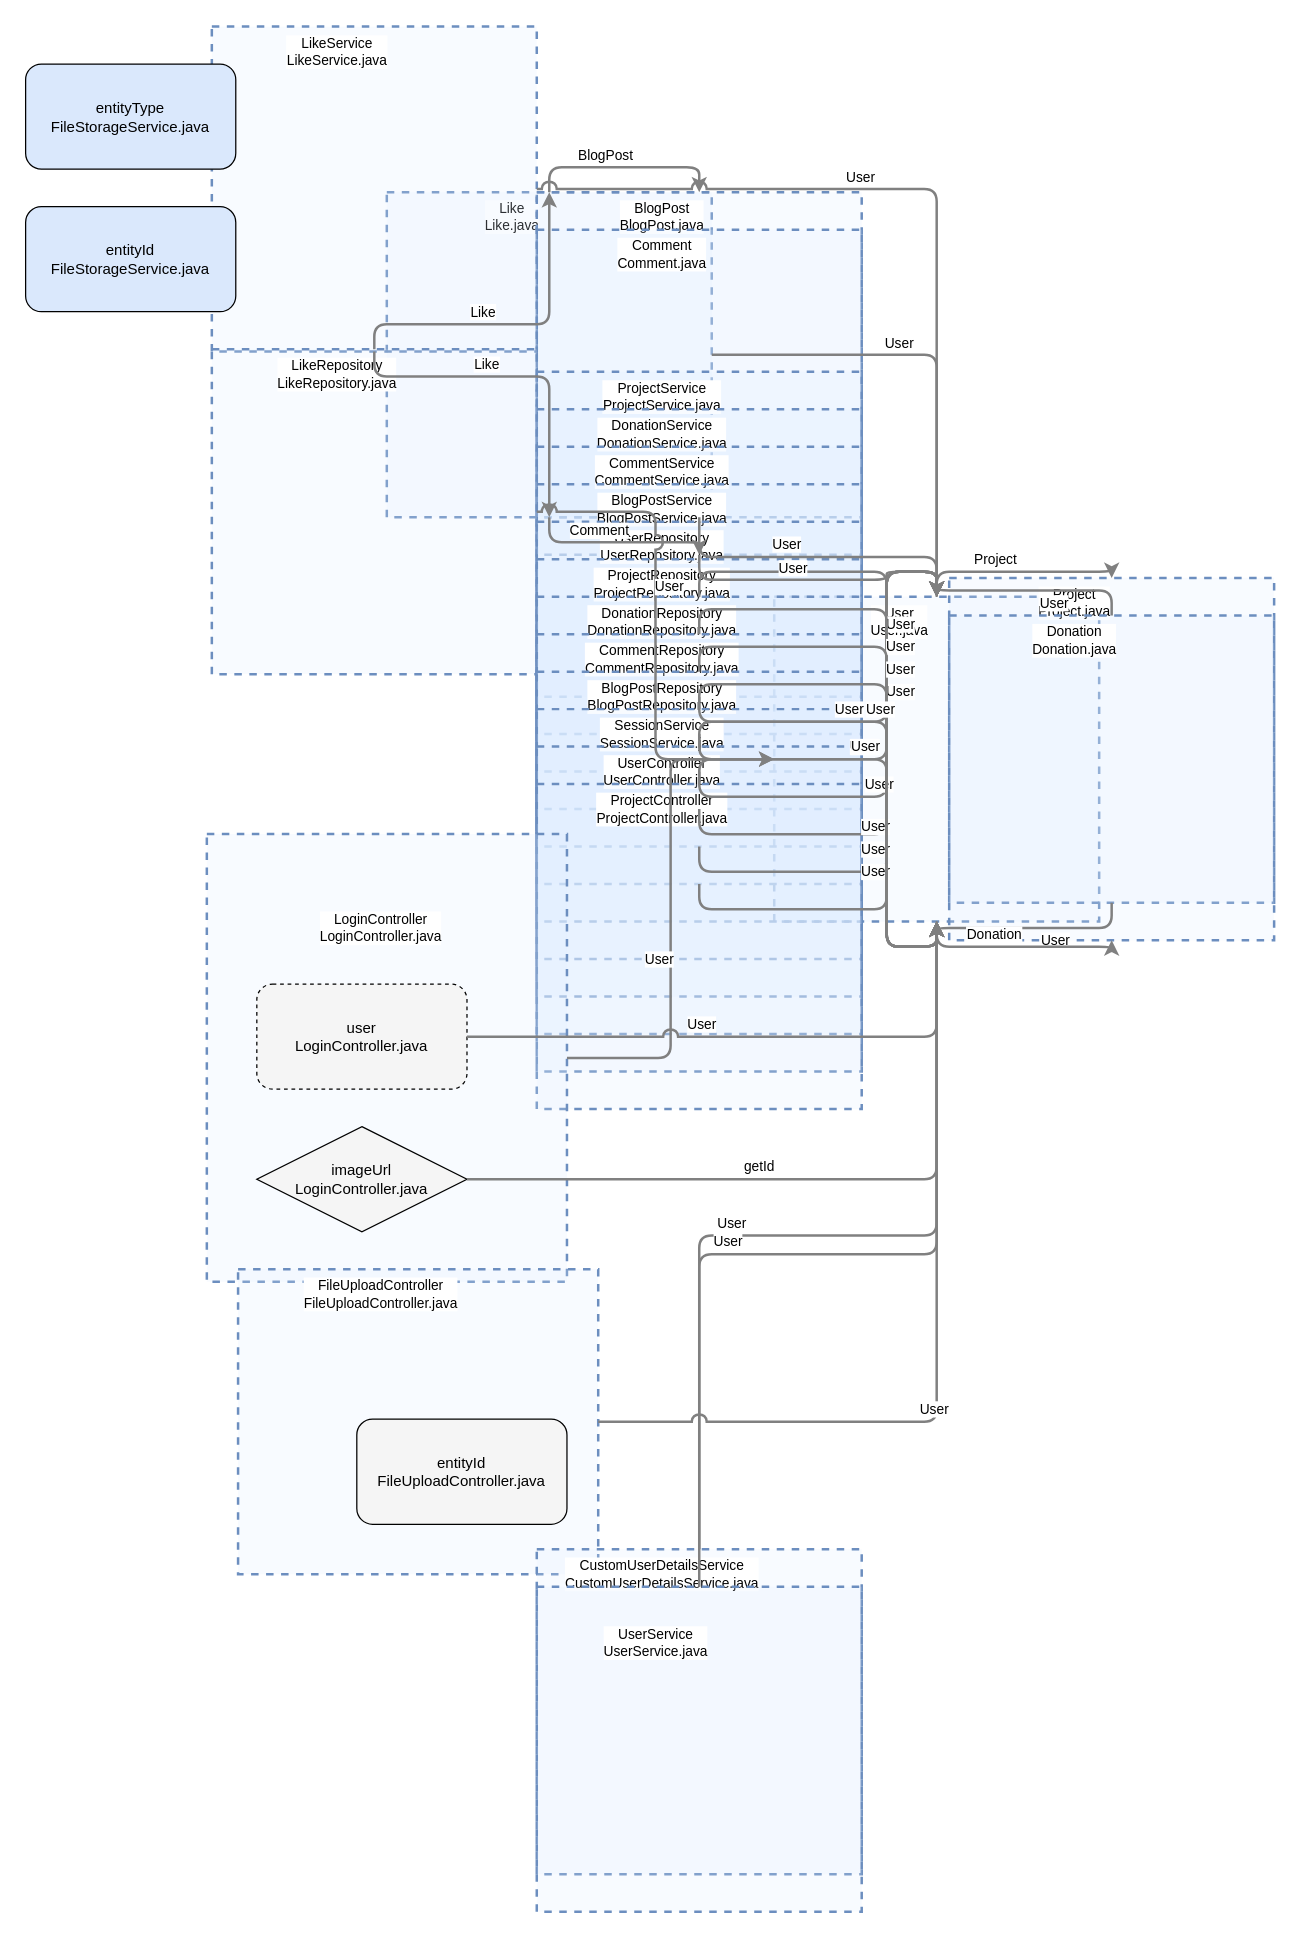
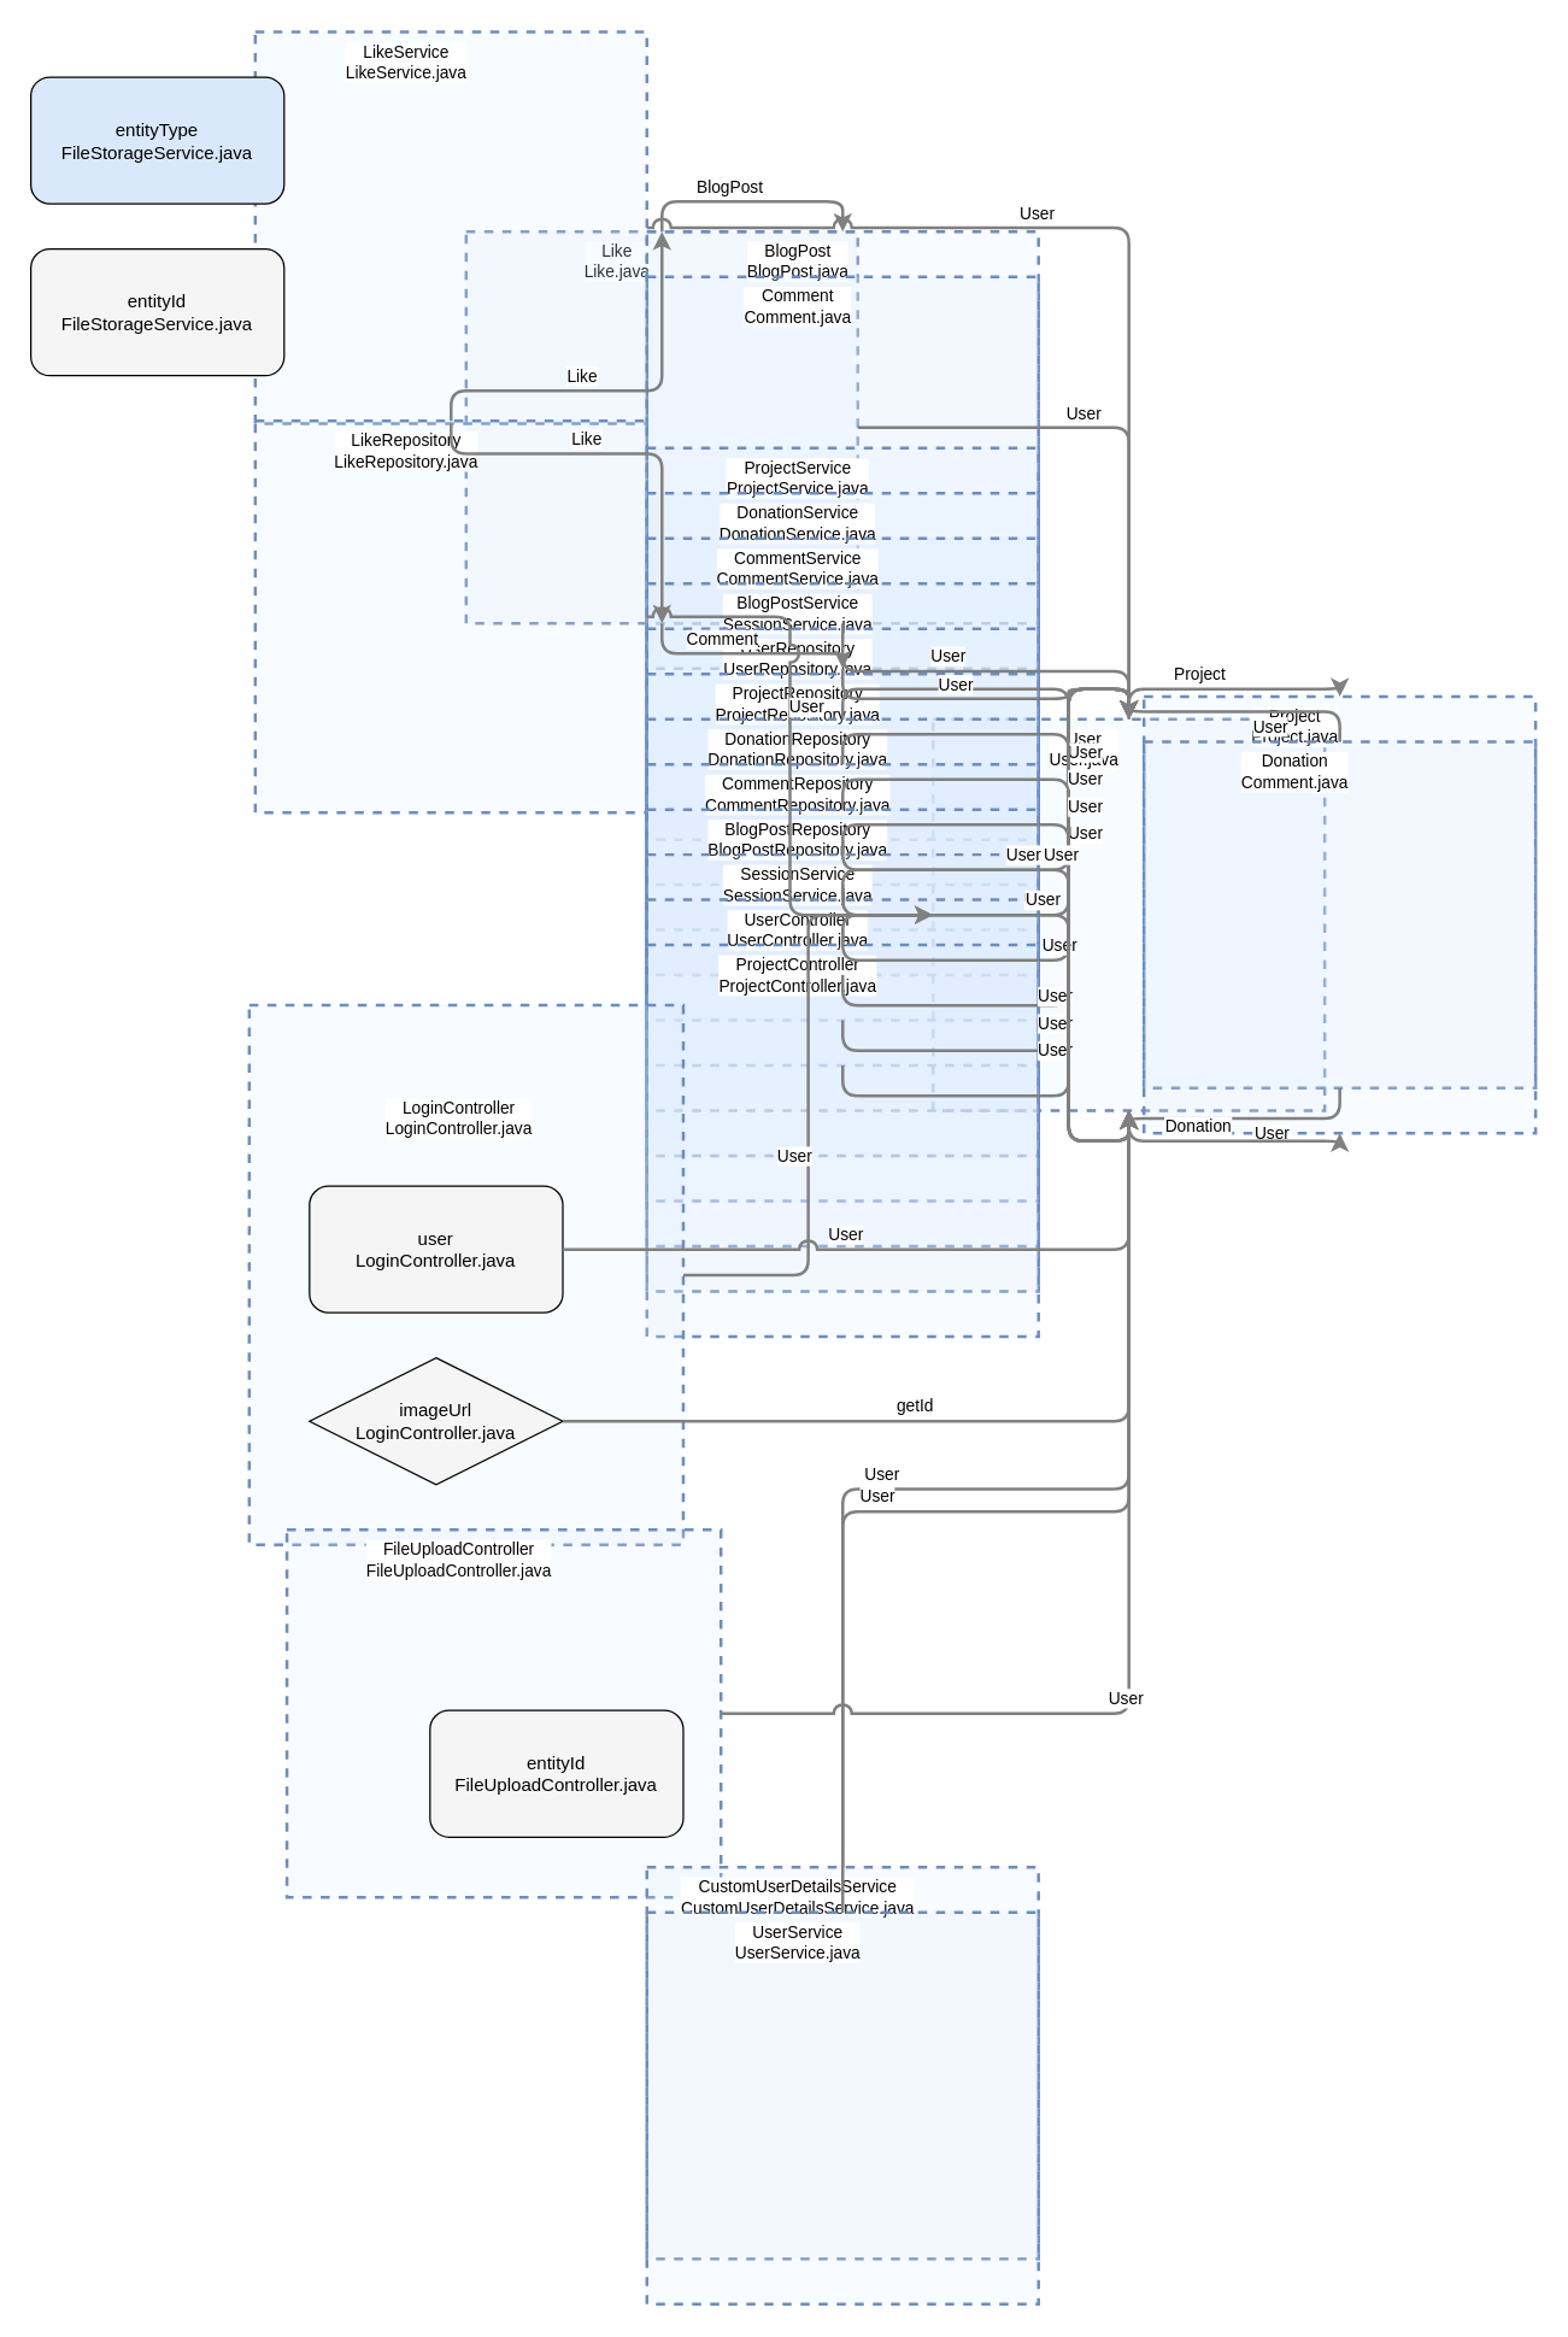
- <mxCell id="51" value="entityId&lt;br&gt;FileStorageService.java" style="rounded=1;whiteSpace=wrap;html=1;fillColor=#dae8fc;" vertex="1" parent="1"><mxGeometry x="20" y="164.579" width="168.158" height="84.079" as="geometry" /></mxCell>
+ <mxCell id="51" value="entityId&lt;br&gt;FileStorageService.java" style="rounded=1;whiteSpace=wrap;html=1;fillColor=#f5f5f5" vertex="1" parent="1"><mxGeometry x="20" y="164.579" width="168.158" height="84.079" as="geometry" /></mxCell>
- <mxCell id="23" value="BlogPostService&lt;br&gt;BlogPostService.java" style="edgeLabel;html=1;align=center;verticalAlign=middle;resizable=0;labelBackgroundColor=white;spacing=5" vertex="1" parent="1"><mxGeometry x="437" y="394.658" width="184" height="24" as="geometry" /></mxCell>
+ <mxCell id="23" value="BlogPostService&lt;br&gt;SessionService.java" style="edgeLabel;html=1;align=center;verticalAlign=middle;resizable=0;labelBackgroundColor=white;spacing=5" vertex="1" parent="1"><mxGeometry x="437" y="394.658" width="184" height="24" as="geometry" /></mxCell>
- <mxCell id="13" value="Donation&lt;br&gt;Donation.java" style="edgeLabel;html=1;align=center;verticalAlign=middle;resizable=0;labelBackgroundColor=white;spacing=5" vertex="1" parent="1"><mxGeometry x="767" y="499.658" width="184" height="24" as="geometry" /></mxCell>
+ <mxCell id="13" value="Donation&lt;br&gt;Comment.java" style="edgeLabel;html=1;align=center;verticalAlign=middle;resizable=0;labelBackgroundColor=white;spacing=5" vertex="1" parent="1"><mxGeometry x="767" y="499.658" width="184" height="24" as="geometry" /></mxCell>
- <mxCell id="52" value="user&lt;br&gt;LoginController.java" style="rounded=1;whiteSpace=wrap;html=1;fillColor=#f5f5f5;dashed=1;" vertex="1" parent="42"><mxGeometry x="40" y="120" width="168.158" height="84.079" as="geometry" /></mxCell>
+ <mxCell id="52" value="user&lt;br&gt;LoginController.java" style="rounded=1;whiteSpace=wrap;html=1;fillColor=#f5f5f5" vertex="1" parent="42"><mxGeometry x="40" y="120" width="168.158" height="84.079" as="geometry" /></mxCell>
- <mxCell id="49" value="UserService&lt;br&gt;UserService.java" style="edgeLabel;html=1;align=center;verticalAlign=middle;resizable=0;labelBackgroundColor=white;spacing=5" vertex="1" parent="1"><mxGeometry x="432" y="1301.895" width="184" height="24" as="geometry" /></mxCell>
+ <mxCell id="49" value="UserService&lt;br&gt;UserService.java" style="edgeLabel;html=1;align=center;verticalAlign=middle;resizable=0;labelBackgroundColor=white;spacing=5" vertex="1" parent="1"><mxGeometry x="437" y="1276.895" width="184" height="24" as="geometry" /></mxCell>
